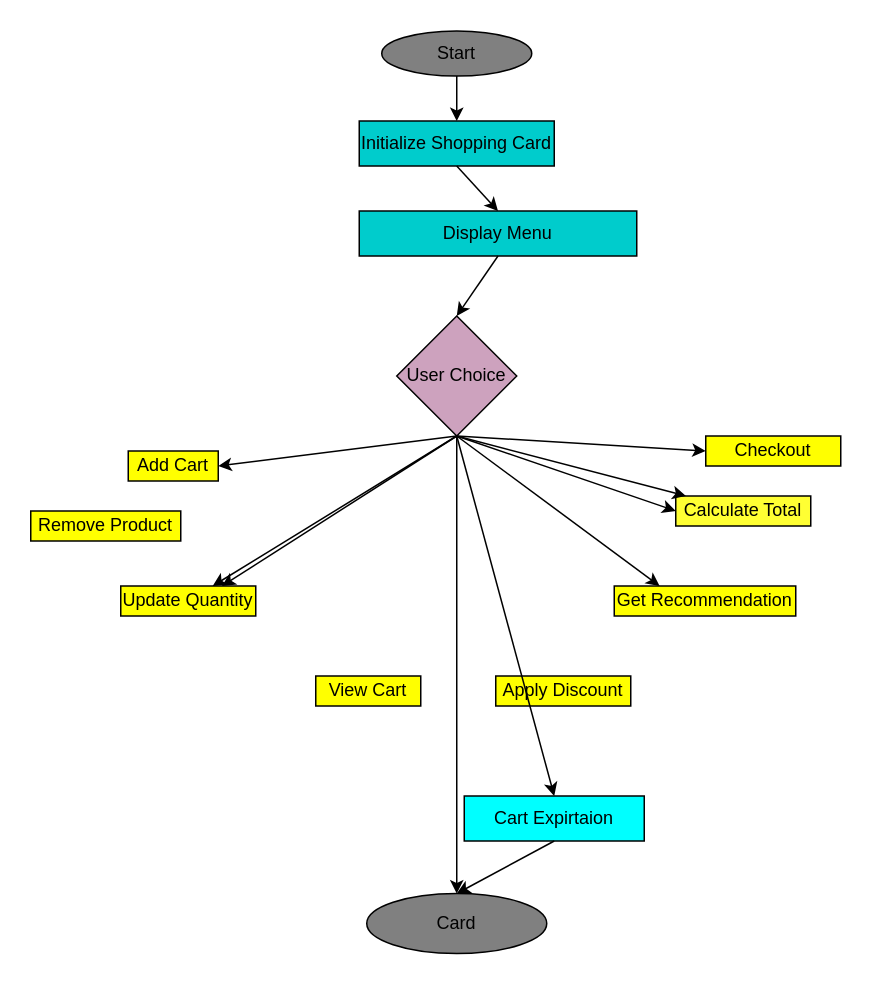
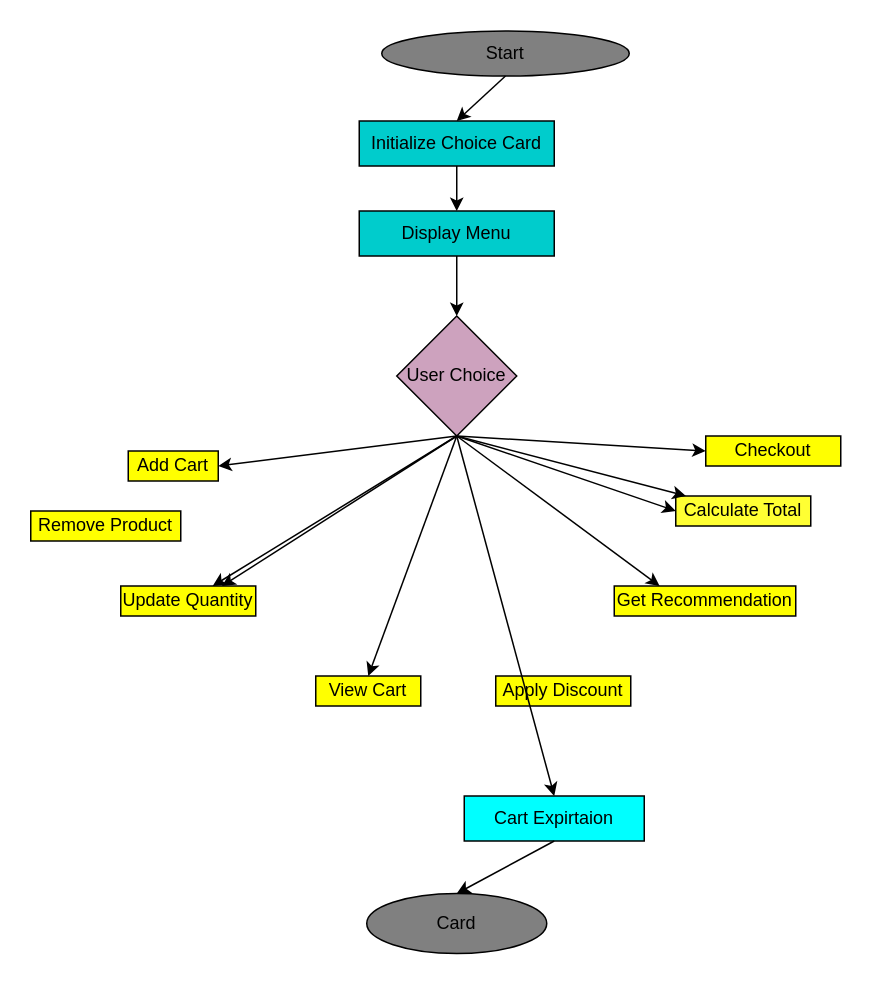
- <mxCell id="2" value="Start" style="ellipse;whiteSpace=wrap;html=1;fillColor=#808080;" vertex="1" parent="1"><mxGeometry x="254" y="20" width="100" height="30" as="geometry" /></mxCell>
+ <mxCell id="2" value="Start" style="ellipse;whiteSpace=wrap;html=1;fillColor=#808080;" vertex="1" parent="1"><mxGeometry x="254" y="20" width="165" height="30" as="geometry" /></mxCell>
- <mxCell id="3" value="Initialize Shopping Card" style="rounded=0;whiteSpace=wrap;html=1;fillColor=#00CCCC;" vertex="1" parent="1"><mxGeometry x="239" y="80" width="130" height="30" as="geometry" /></mxCell>
+ <mxCell id="3" value="Initialize Choice Card" style="rounded=0;whiteSpace=wrap;html=1;fillColor=#00CCCC;" vertex="1" parent="1"><mxGeometry x="239" y="80" width="130" height="30" as="geometry" /></mxCell>
- <mxCell id="4" value="Display Menu" style="rounded=0;whiteSpace=wrap;html=1;fillColor=#00CCCC;" vertex="1" parent="1"><mxGeometry x="239" y="140" width="185" height="30" as="geometry" /></mxCell>
+ <mxCell id="4" value="Display Menu" style="rounded=0;whiteSpace=wrap;html=1;fillColor=#00CCCC;" vertex="1" parent="1"><mxGeometry x="239" y="140" width="130" height="30" as="geometry" /></mxCell>
- <mxCell id="25" value="" style="endArrow=classic;html=1;rounded=0;exitX=0.5;exitY=1;exitDx=0;exitDy=0;" edge="1" parent="1" source="5" target="15"><mxGeometry width="50" height="50" relative="1" as="geometry"><mxPoint x="350" y="310" as="sourcePoint" /><mxPoint x="400" y="260" as="targetPoint" /></mxGeometry></mxCell>
+ <mxCell id="25" value="" style="endArrow=classic;html=1;rounded=0;exitX=0.5;exitY=1;exitDx=0;exitDy=0;entryX=0.5;entryY=0;entryDx=0;entryDy=0;" edge="1" parent="1" source="5" target="9"><mxGeometry width="50" height="50" relative="1" as="geometry"><mxPoint x="350" y="310" as="sourcePoint" /><mxPoint x="400" y="260" as="targetPoint" /></mxGeometry></mxCell>
